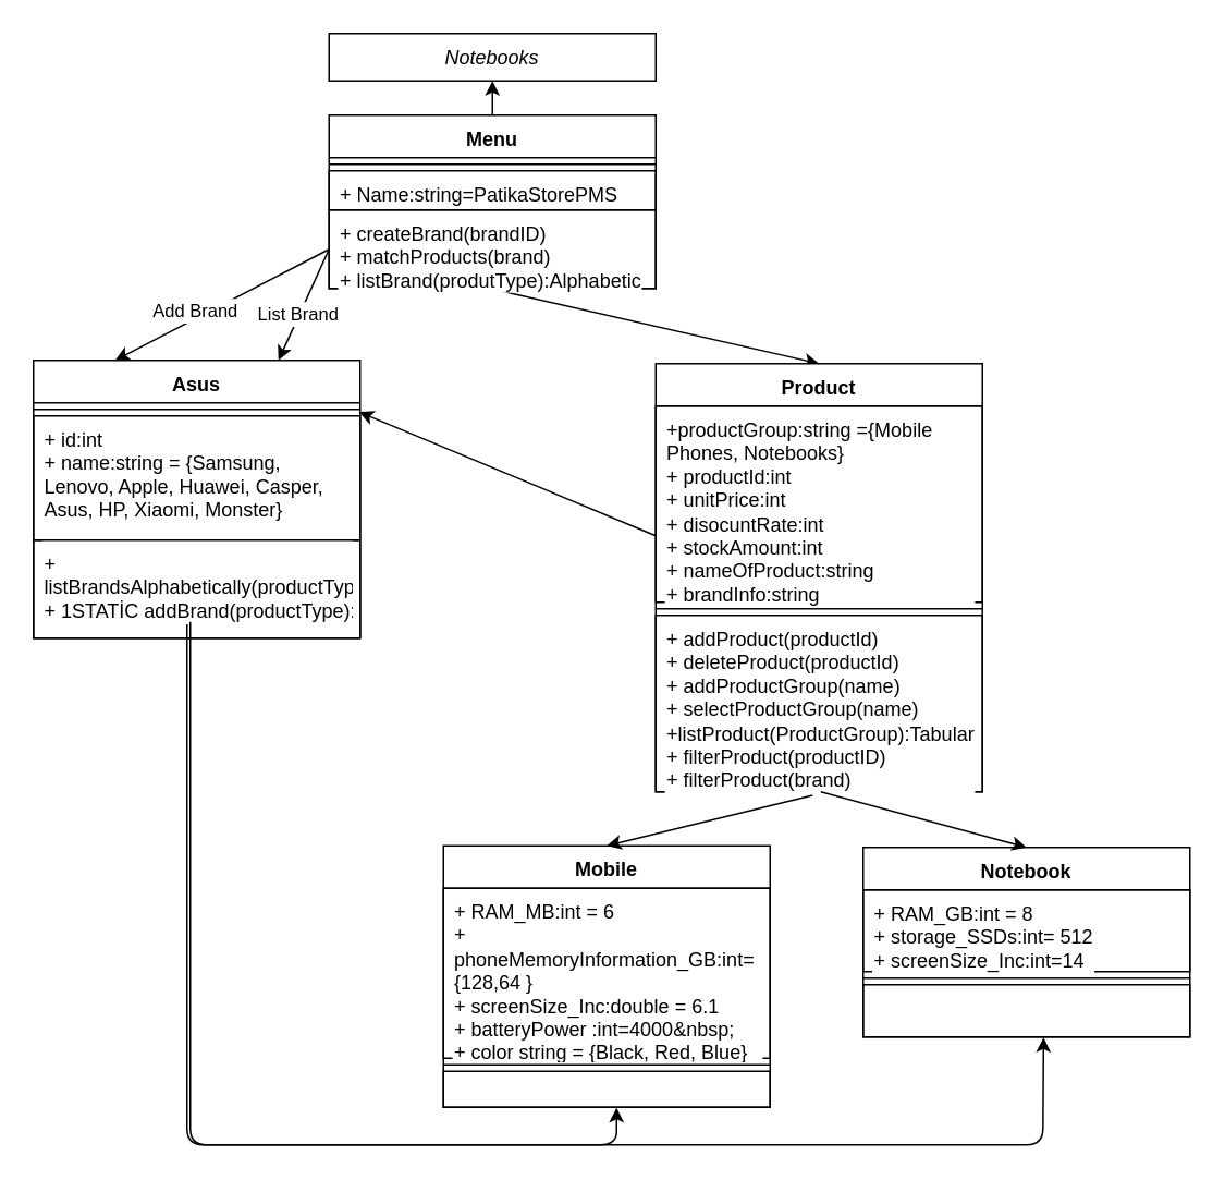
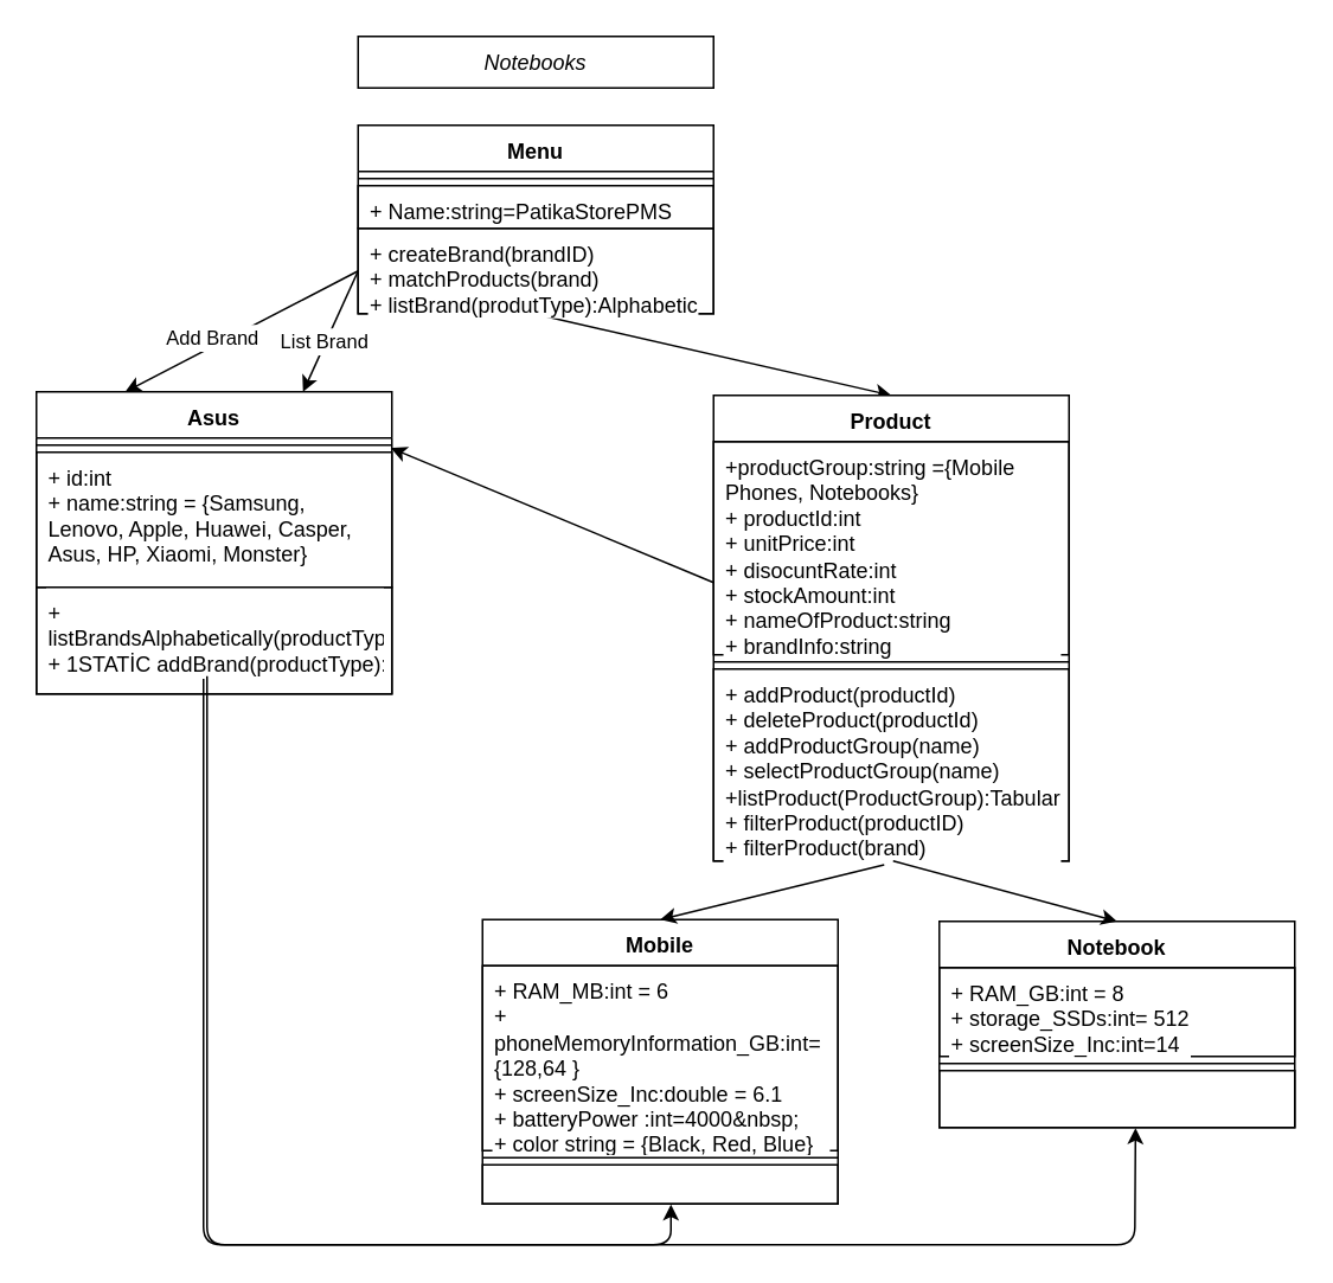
- <mxCell id="8" value="" style="edgeStyle=none;html=1;" edge="1" parent="1" source="9" target="33"><mxGeometry relative="1" as="geometry" /></mxCell>
